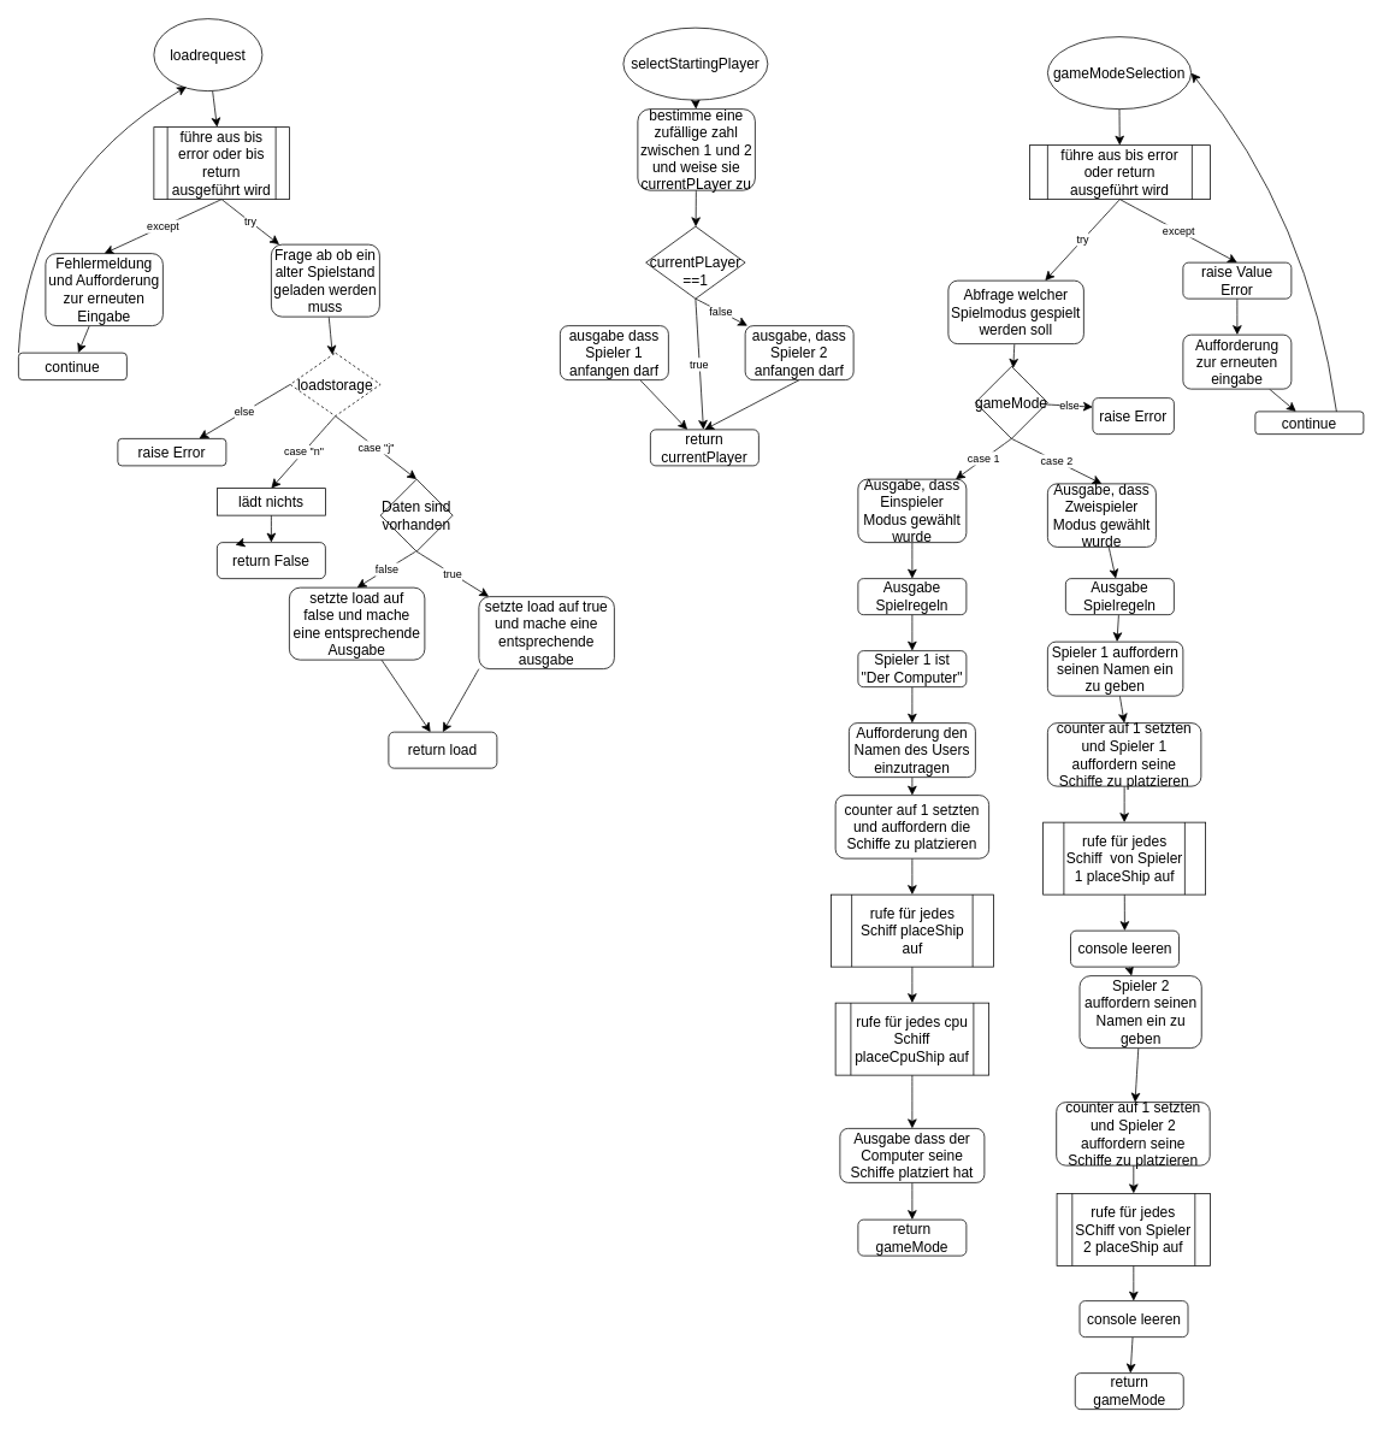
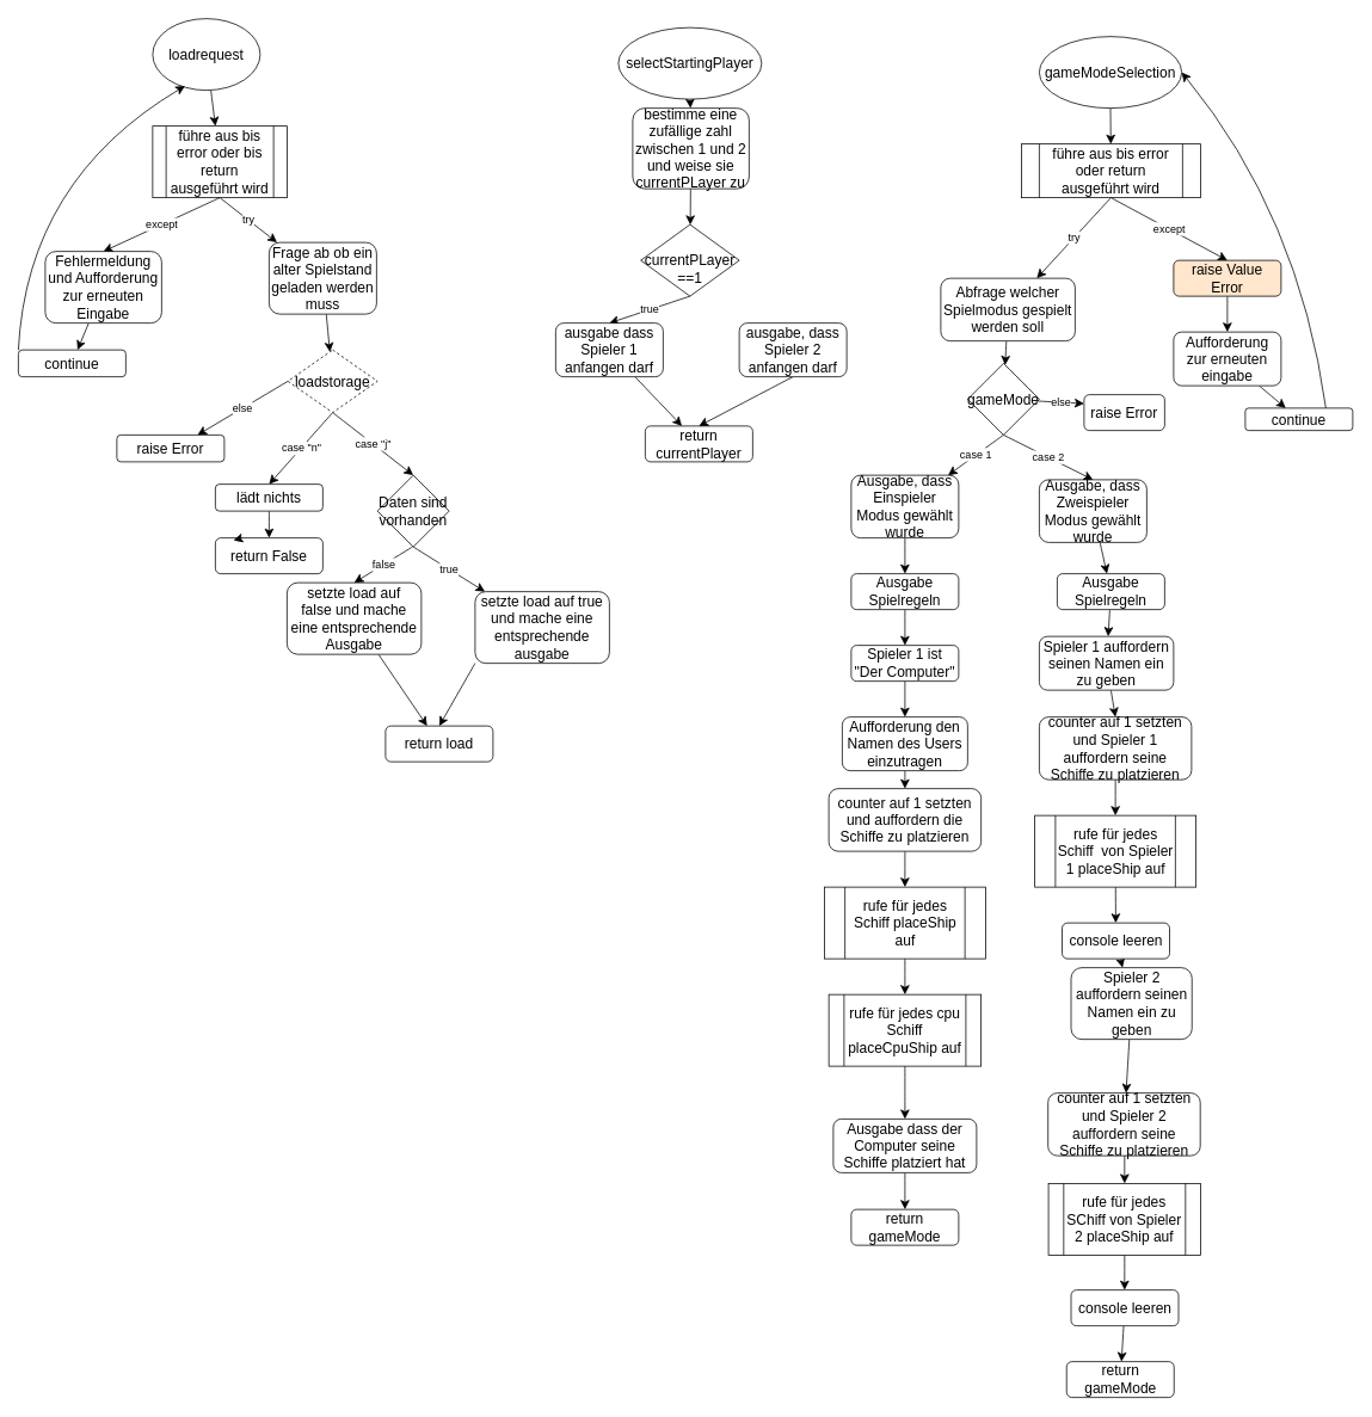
- <mxCell id="51" value="raise Value Error" style="rounded=1;whiteSpace=wrap;html=1;fontSize=16;" vertex="1" parent="1"><mxGeometry x="1310" y="290" width="120" height="40" as="geometry" /></mxCell>
+ <mxCell id="51" value="raise Value Error" style="rounded=1;whiteSpace=wrap;html=1;fontSize=16;fillColor=#ffe6cc;" vertex="1" parent="1"><mxGeometry x="1310" y="290" width="120" height="40" as="geometry" /></mxCell>
- <mxCell id="35" value="false" style="edgeStyle=none;curved=1;rounded=0;orthogonalLoop=1;jettySize=auto;html=1;fontSize=12;startSize=8;endSize=8;exitX=0.5;exitY=1;exitDx=0;exitDy=0;" edge="1" parent="1" source="36" target="39"><mxGeometry relative="1" as="geometry" /></mxCell>
- <mxCell id="37" value="true" style="endArrow=classic;html=1;rounded=0;fontSize=12;startSize=8;endSize=8;curved=1;exitX=0.5;exitY=1;exitDx=0;exitDy=0;" edge="1" parent="1" source="36" target="34"><mxGeometry width="50" height="50" relative="1" as="geometry"><mxPoint x="660" y="310" as="sourcePoint" /><mxPoint x="710" y="260" as="targetPoint" /></mxGeometry></mxCell>
+ <mxCell id="37" value="true" style="endArrow=classic;html=1;rounded=0;fontSize=12;startSize=8;endSize=8;curved=1;exitX=0.5;exitY=1;exitDx=0;exitDy=0;entryX=0.5;entryY=0;entryDx=0;entryDy=0;" edge="1" parent="1" source="36" target="41"><mxGeometry width="50" height="50" relative="1" as="geometry"><mxPoint x="660" y="310" as="sourcePoint" /><mxPoint x="710" y="260" as="targetPoint" /></mxGeometry></mxCell>
- <mxCell id="19" value="lädt nichts" style="whiteSpace=wrap;html=1;fontSize=16;rounded=0;" vertex="1" parent="1"><mxGeometry x="240" y="540" width="120" height="30" as="geometry" /></mxCell>
+ <mxCell id="19" value="lädt nichts" style="rounded=1;whiteSpace=wrap;html=1;fontSize=16;" vertex="1" parent="1"><mxGeometry x="240" y="540" width="120" height="30" as="geometry" /></mxCell>
